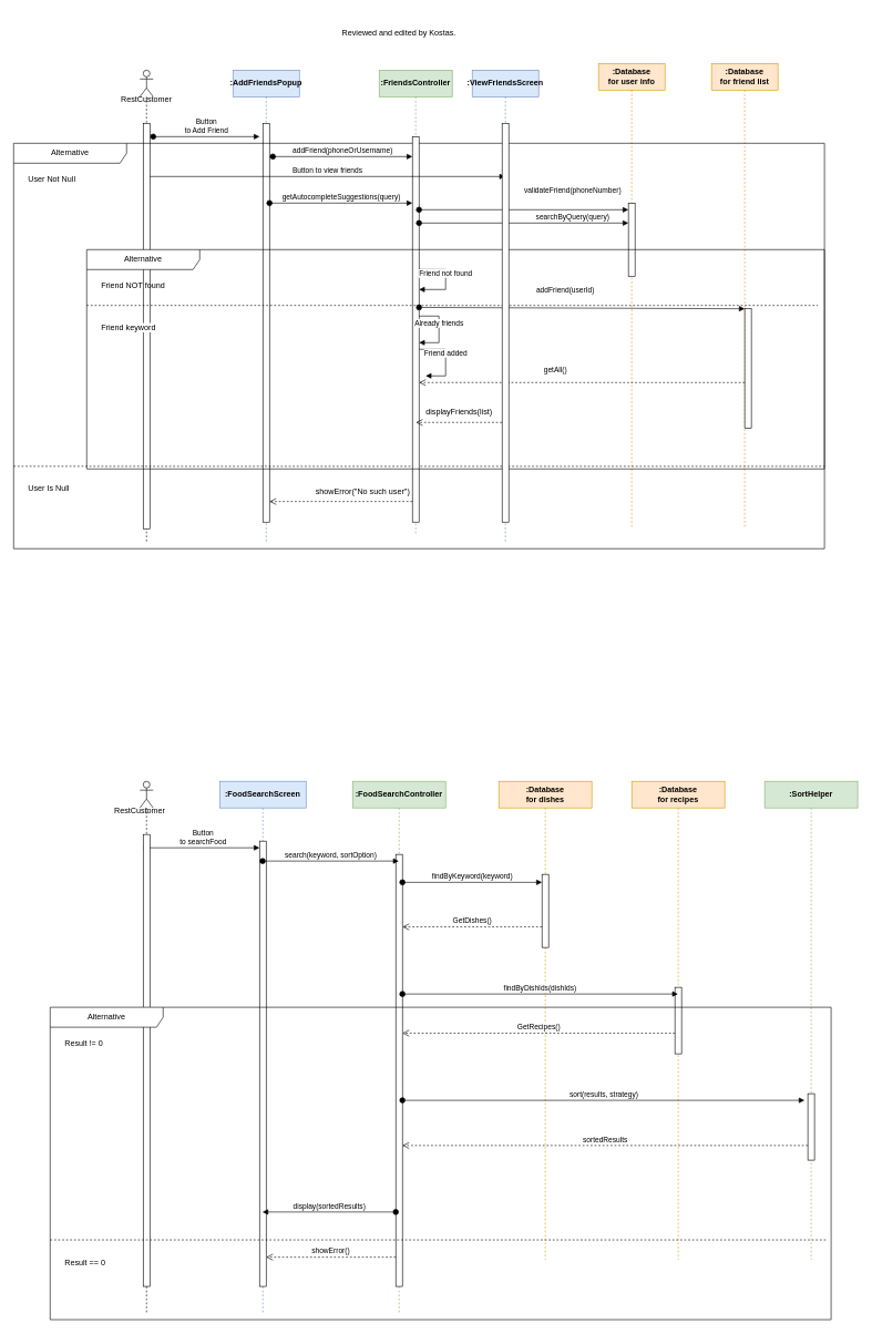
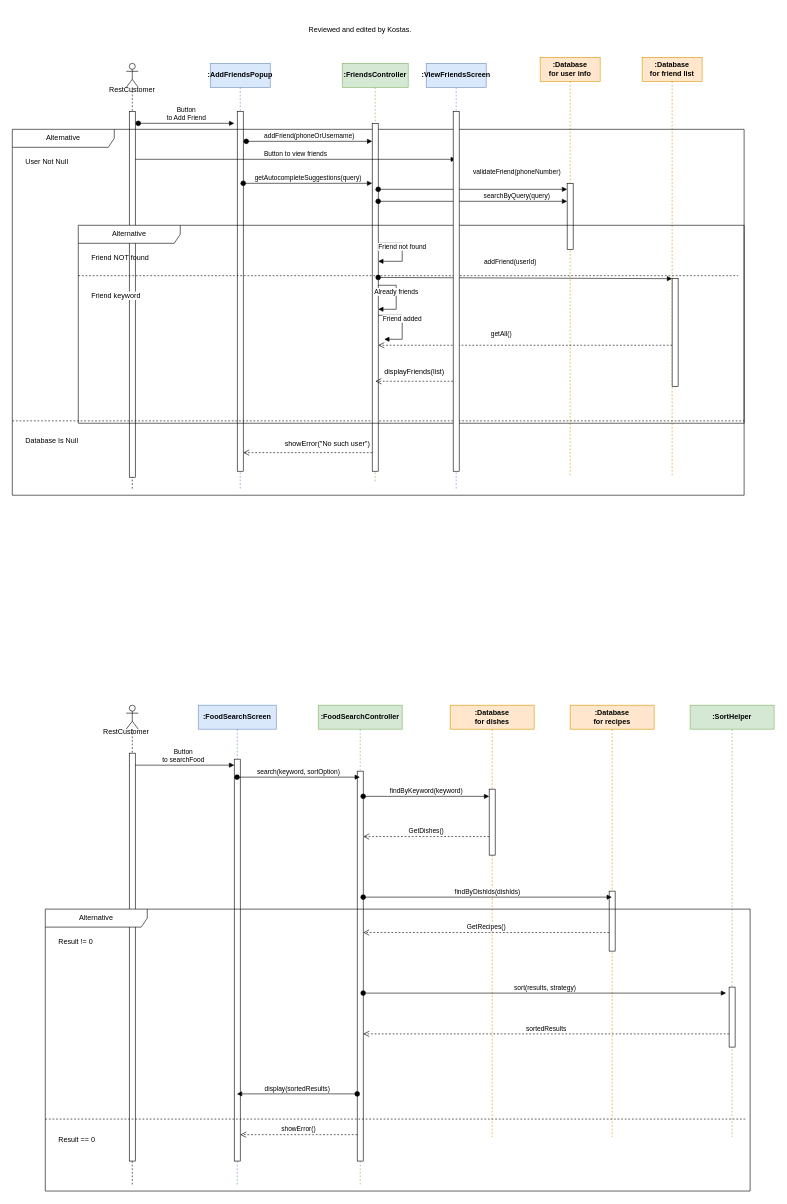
- <mxCell id="39" value="User Is Null" style="line;strokeWidth=1;dashed=1;labelPosition=center;verticalLabelPosition=bottom;align=left;verticalAlign=top;spacingLeft=20;spacingTop=15;html=1;whiteSpace=wrap;" parent="37" vertex="1"><mxGeometry y="481" width="1220" height="10" as="geometry" /></mxCell>
+ <mxCell id="39" value="Database Is Null" style="line;strokeWidth=1;dashed=1;labelPosition=center;verticalLabelPosition=bottom;align=left;verticalAlign=top;spacingLeft=20;spacingTop=15;html=1;whiteSpace=wrap;" parent="37" vertex="1"><mxGeometry y="481" width="1220" height="10" as="geometry" /></mxCell>
